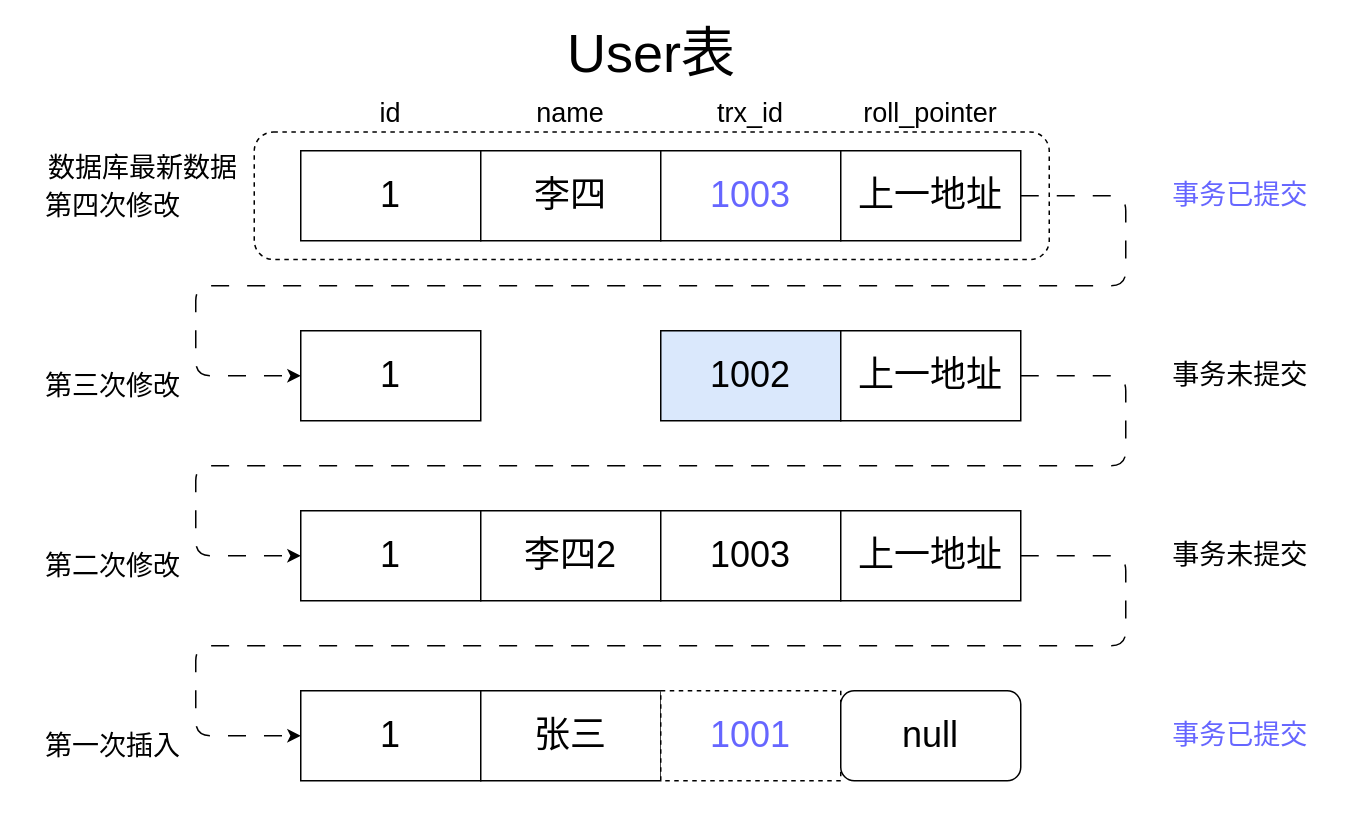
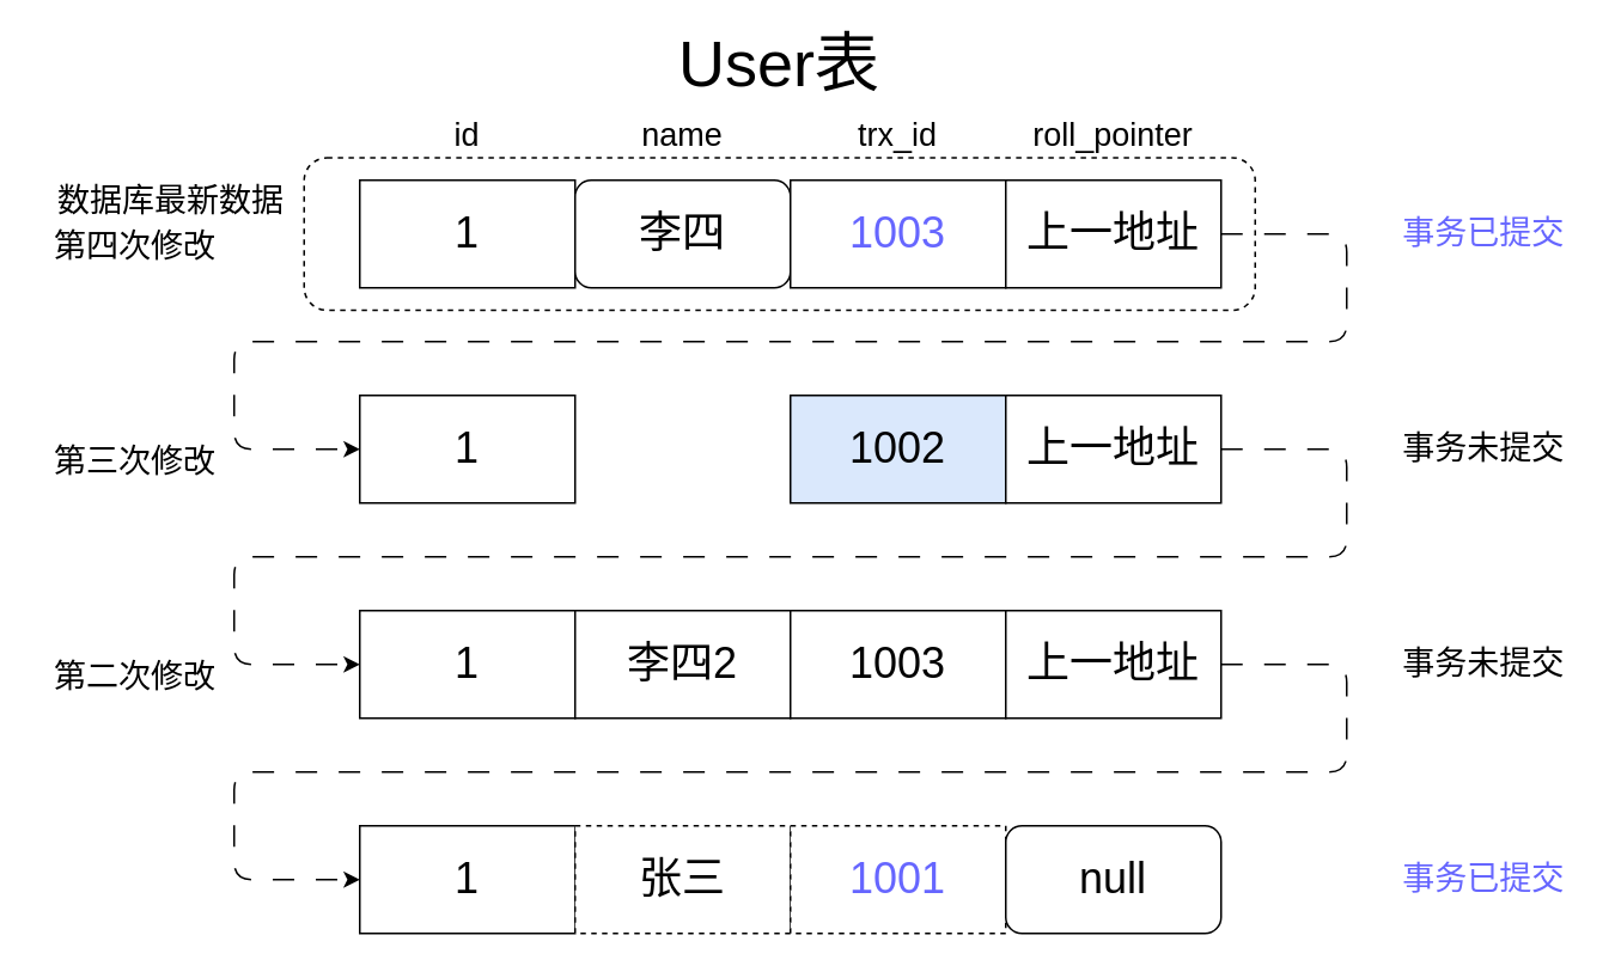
- <mxCell id="4" value="&lt;span style=&quot;font-size: 24px;&quot;&gt;李四&lt;/span&gt;" style="rounded=0;whiteSpace=wrap;html=1;" parent="1" vertex="1"><mxGeometry x="320" y="100" width="120" height="60" as="geometry" /></mxCell>
+ <mxCell id="4" value="&lt;span style=&quot;font-size: 24px;&quot;&gt;李四&lt;/span&gt;" style="whiteSpace=wrap;html=1;rounded=1;" parent="1" vertex="1"><mxGeometry x="320" y="100" width="120" height="60" as="geometry" /></mxCell>
- <mxCell id="25" value="&lt;font style=&quot;font-size: 18px;&quot;&gt;第一次插入&lt;/font&gt;" style="text;html=1;strokeColor=none;fillColor=none;align=center;verticalAlign=middle;whiteSpace=wrap;rounded=0;fontSize=36;" parent="1" vertex="1"><mxGeometry x="20" y="475" width="110" height="30" as="geometry" /></mxCell>
- <mxCell id="17" value="&lt;span style=&quot;font-size: 24px;&quot;&gt;张三&lt;/span&gt;" style="rounded=0;whiteSpace=wrap;html=1;" parent="1" vertex="1"><mxGeometry x="320" y="460" width="120" height="60" as="geometry" /></mxCell>
+ <mxCell id="17" value="&lt;span style=&quot;font-size: 24px;&quot;&gt;张三&lt;/span&gt;" style="rounded=0;whiteSpace=wrap;html=1;dashed=1;" parent="1" vertex="1"><mxGeometry x="320" y="460" width="120" height="60" as="geometry" /></mxCell>
